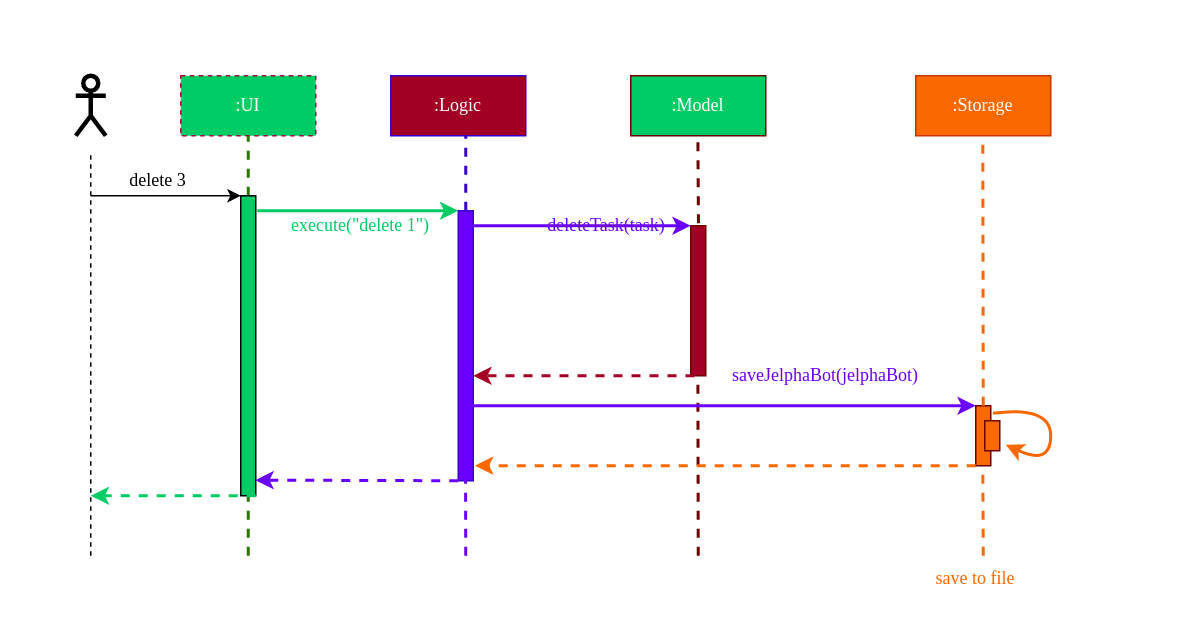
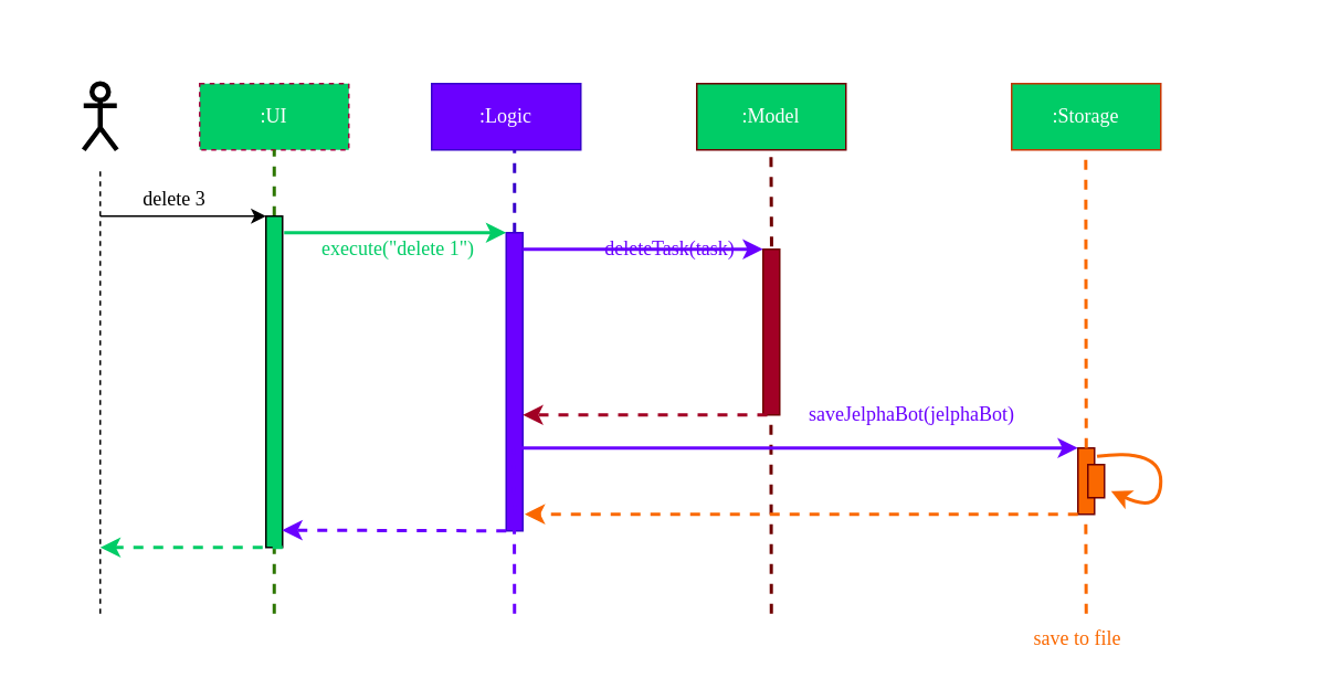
- <mxCell id="12" value="&lt;font face=&quot;Verdana&quot;&gt;:Logic&lt;/font&gt;" style="rounded=0;whiteSpace=wrap;html=1;fillColor=#a20025;strokeColor=#3700CC;fontColor=#ffffff;" parent="1" vertex="1"><mxGeometry x="260" y="50" width="90" height="40" as="geometry" /></mxCell>
+ <mxCell id="12" value="&lt;font face=&quot;Verdana&quot;&gt;:Logic&lt;/font&gt;" style="rounded=0;whiteSpace=wrap;html=1;fillColor=#6a00ff;strokeColor=#3700CC;fontColor=#ffffff;" parent="1" vertex="1"><mxGeometry x="260" y="50" width="90" height="40" as="geometry" /></mxCell>
- <mxCell id="27" value="&lt;font face=&quot;Verdana&quot;&gt;:Storage&lt;/font&gt;" style="rounded=0;whiteSpace=wrap;html=1;fillColor=#fa6800;strokeColor=#C73500;fontColor=#ffffff;" parent="1" vertex="1"><mxGeometry x="610" y="50" width="90" height="40" as="geometry" /></mxCell>
+ <mxCell id="27" value="&lt;font face=&quot;Verdana&quot;&gt;:Storage&lt;/font&gt;" style="rounded=0;whiteSpace=wrap;html=1;fillColor=#00cc66;strokeColor=#C73500;fontColor=#ffffff;" parent="1" vertex="1"><mxGeometry x="610" y="50" width="90" height="40" as="geometry" /></mxCell>
